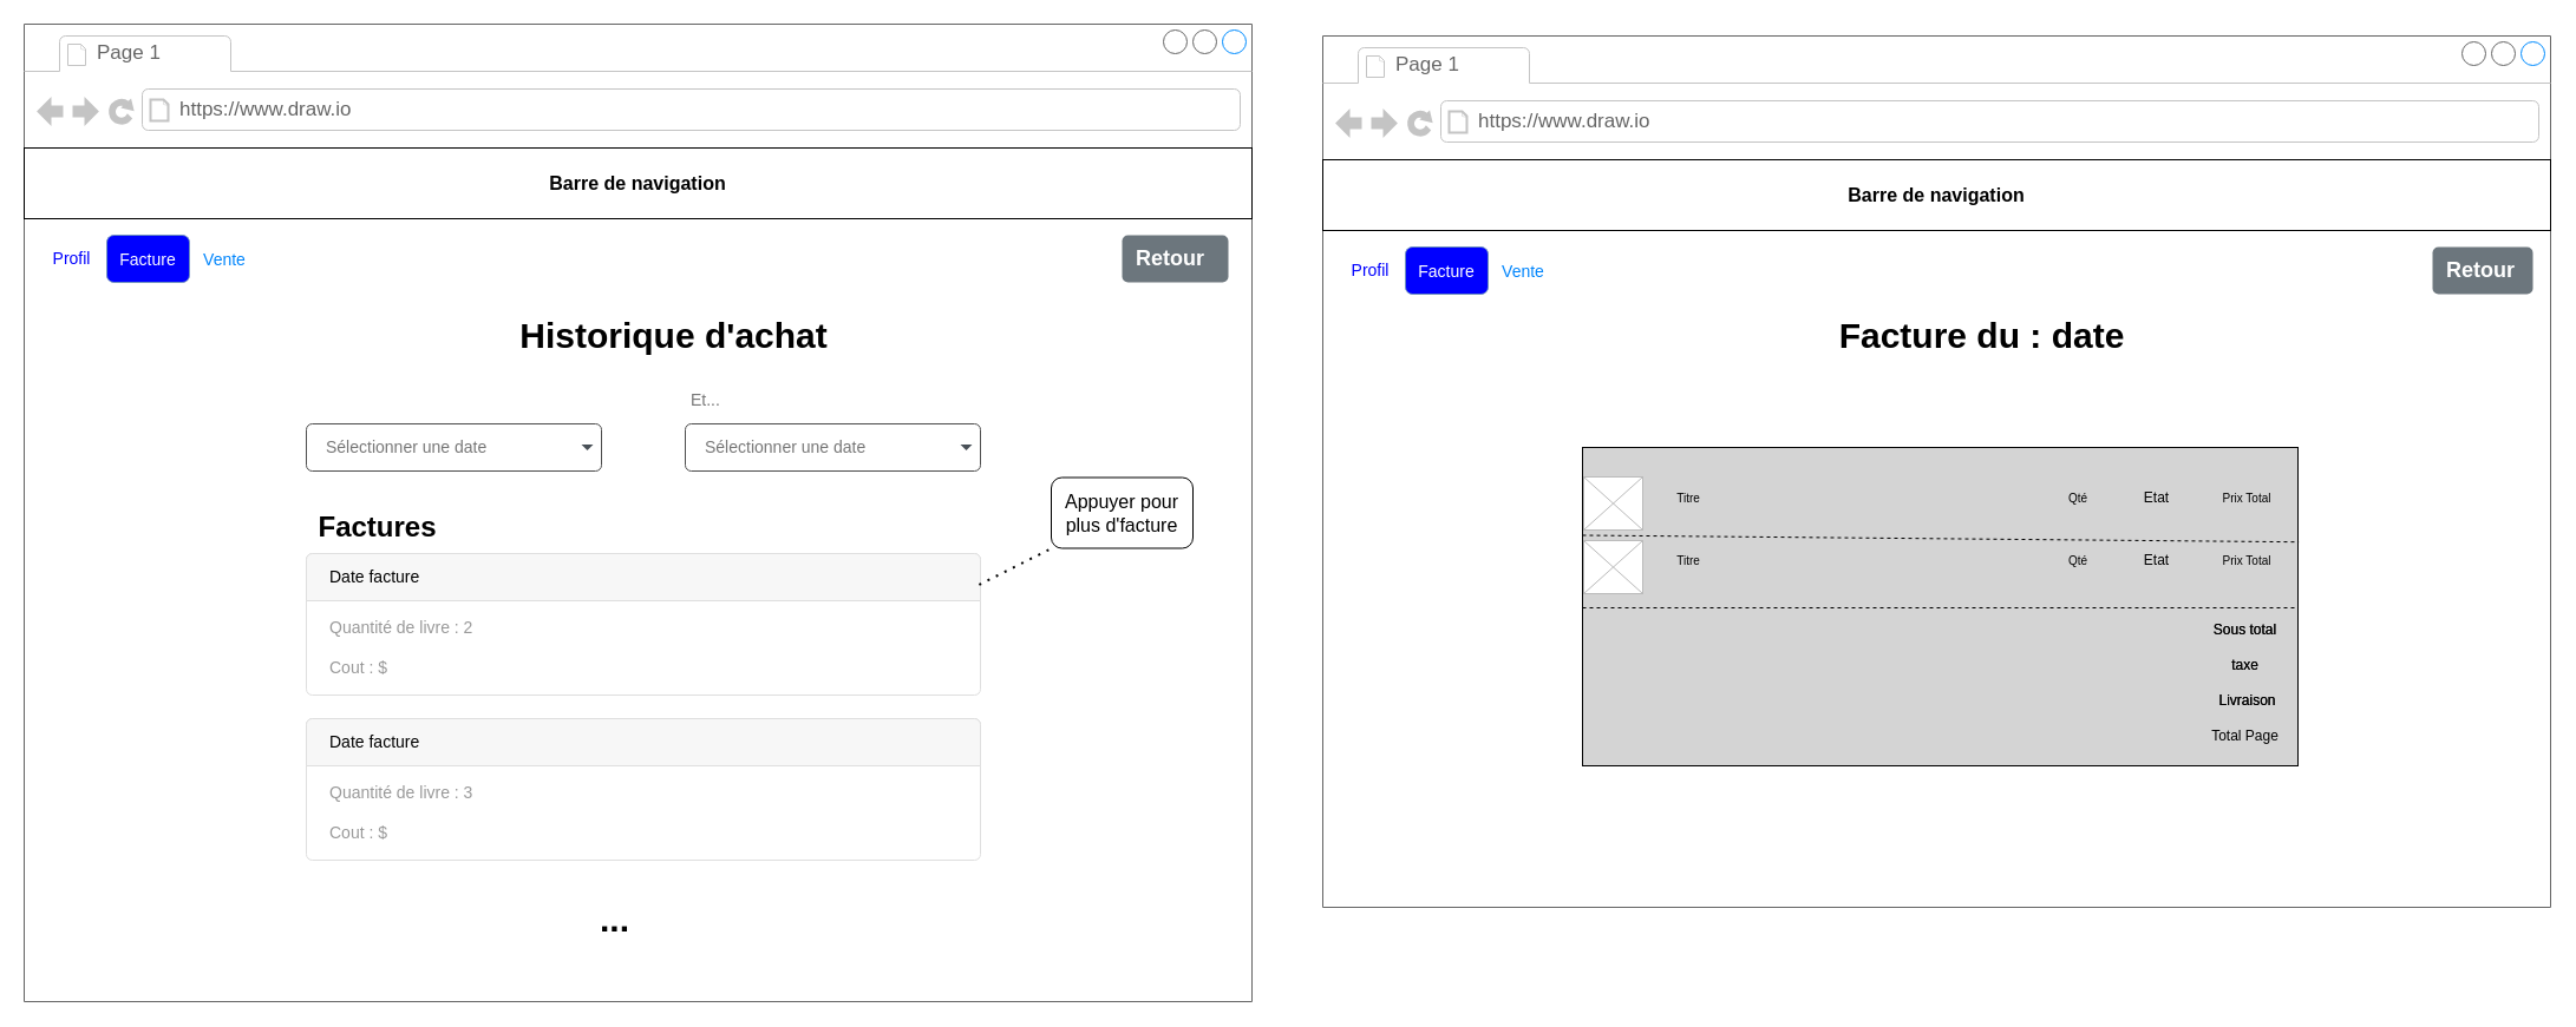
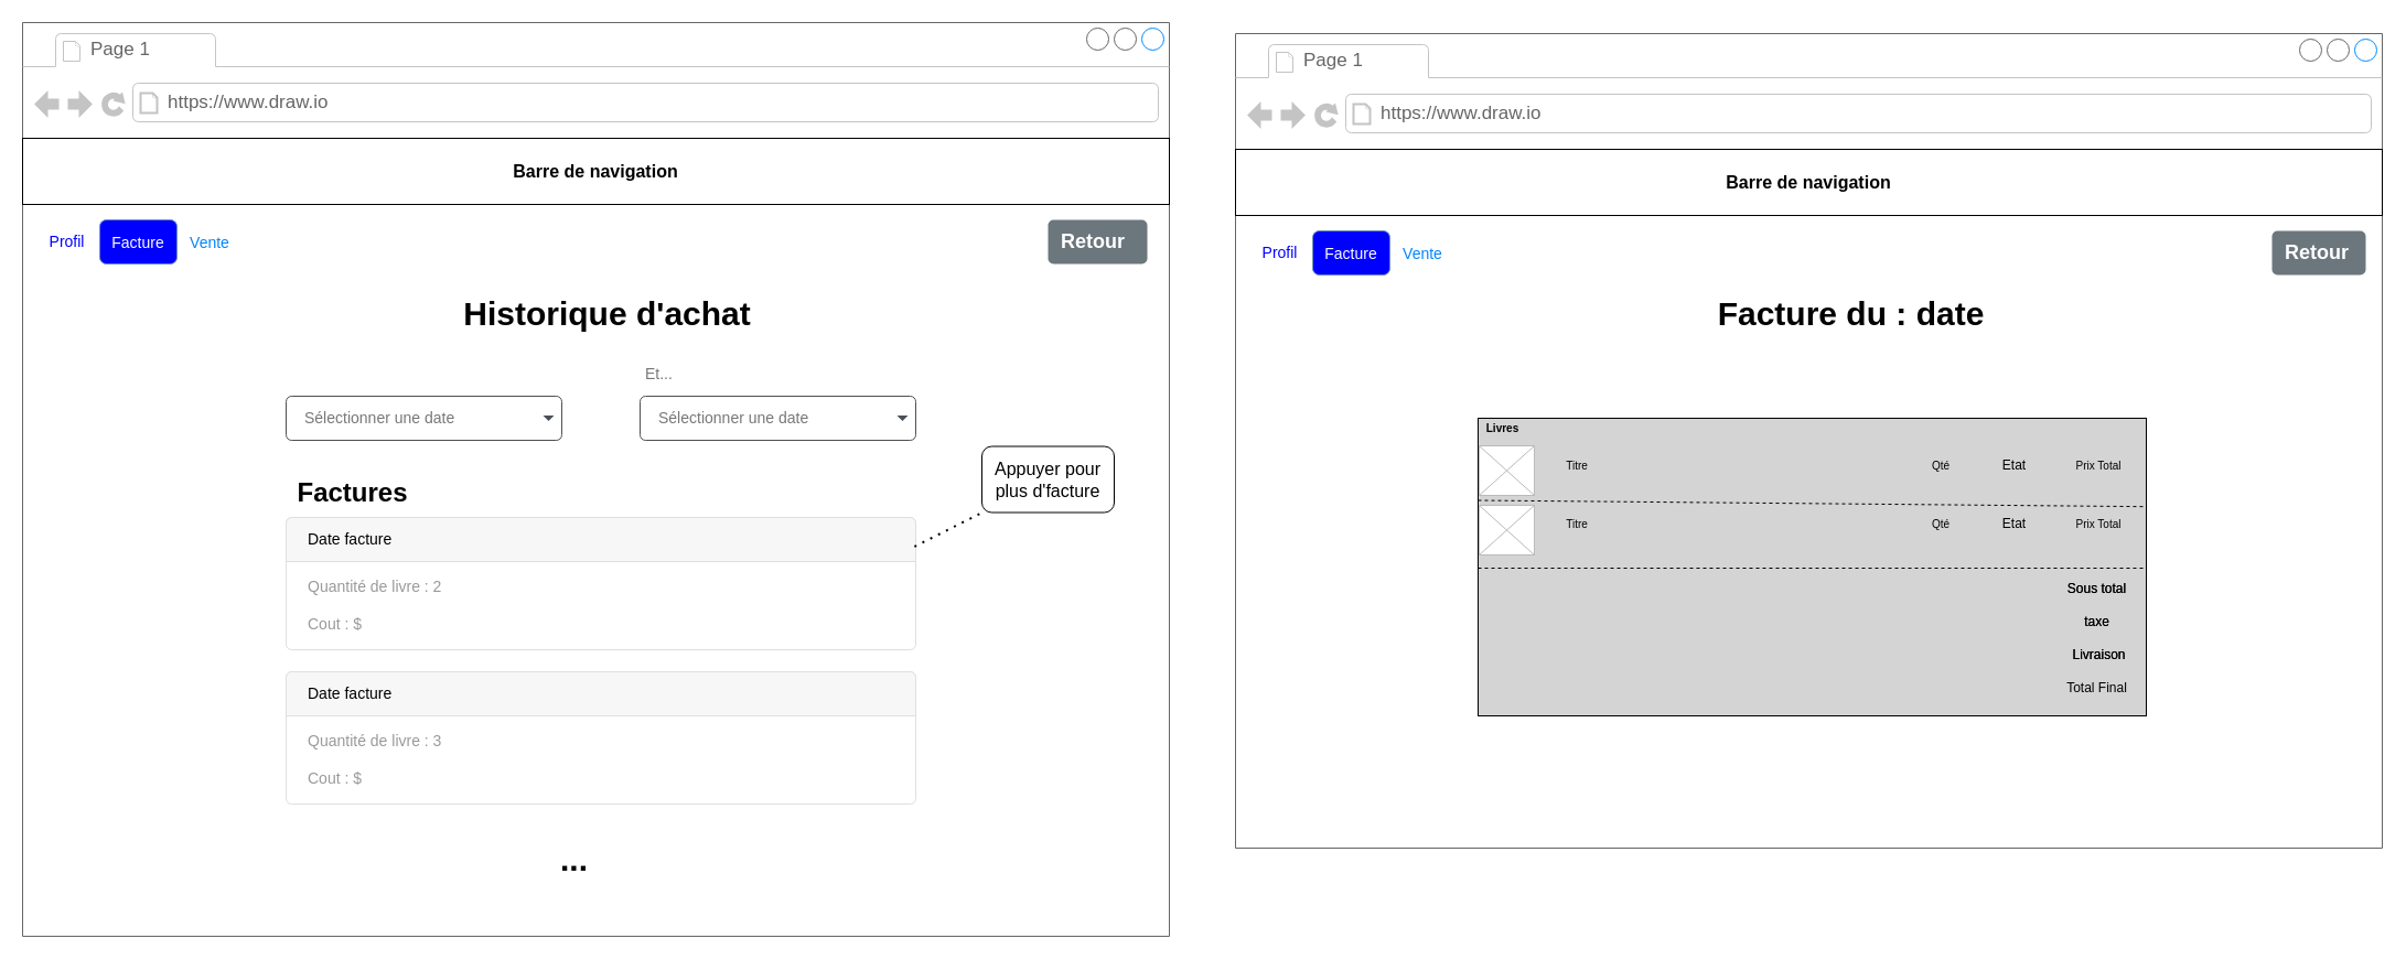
- <mxCell id="6" value="Historique d'achat" style="text;html=1;align=center;verticalAlign=middle;resizable=0;points=[];autosize=1;strokeColor=none;fillColor=none;fontSize=30;fontStyle=1" parent="2" vertex="1"><mxGeometry x="410" y="239" width="280" height="50" as="geometry" /></mxCell>
+ <mxCell id="6" value="Historique d'achat" style="text;html=1;align=center;verticalAlign=middle;resizable=0;points=[];autosize=1;strokeColor=none;fillColor=none;fontSize=30;fontStyle=1" parent="2" vertex="1"><mxGeometry x="390" y="239" width="280" height="50" as="geometry" /></mxCell>
+ <mxCell id="42" value="&lt;b&gt;Livres&lt;/b&gt;" style="text;html=1;strokeColor=none;fillColor=none;align=center;verticalAlign=middle;whiteSpace=wrap;rounded=0;fontSize=10;" parent="26" vertex="1"><mxGeometry x="220.0" y="351" width="45" height="13" as="geometry" /></mxCell>
- <mxCell id="49" value="Total Page" style="text;html=1;align=center;verticalAlign=middle;resizable=0;points=[];autosize=1;strokeColor=none;fillColor=none;" parent="26" vertex="1"><mxGeometry x="741" y="579" width="80" height="30" as="geometry" /></mxCell>
+ <mxCell id="49" value="Total Final" style="text;html=1;align=center;verticalAlign=middle;resizable=0;points=[];autosize=1;strokeColor=none;fillColor=none;" parent="26" vertex="1"><mxGeometry x="741" y="579" width="80" height="30" as="geometry" /></mxCell>
